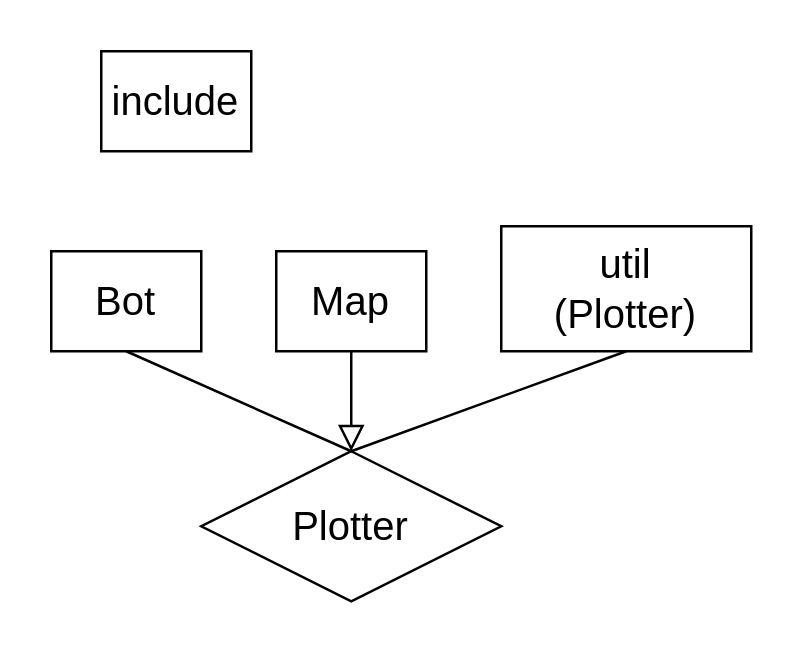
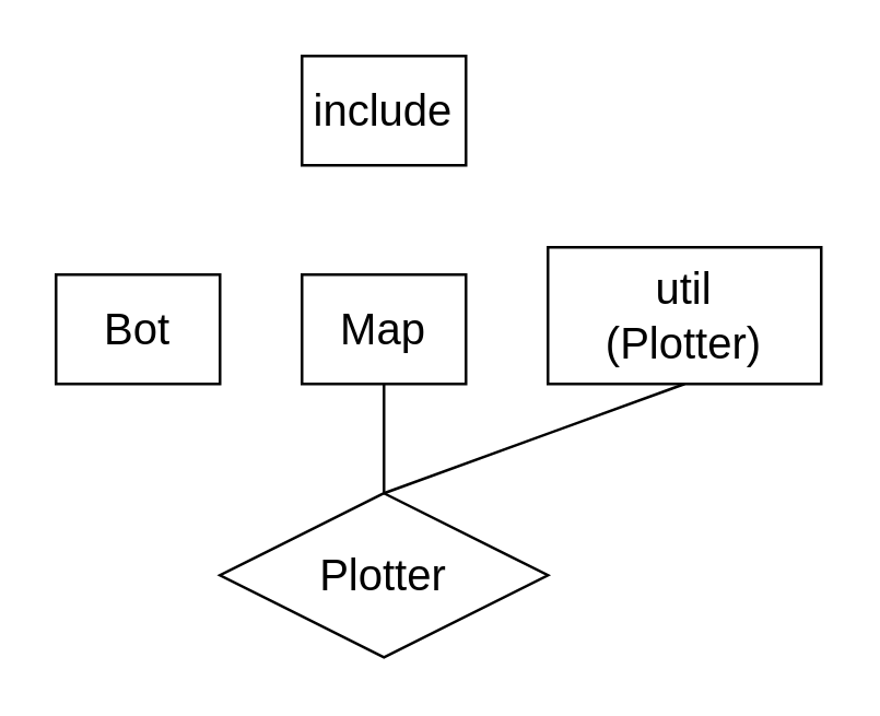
- <mxCell id="9" value="&lt;font style=&quot;font-size: 16px;&quot;&gt;include&lt;/font&gt;" style="rounded=0;whiteSpace=wrap;html=1;" parent="1" vertex="1"><mxGeometry x="40" y="20" width="60" height="40" as="geometry" /></mxCell>
+ <mxCell id="9" value="&lt;font style=&quot;font-size: 16px;&quot;&gt;include&lt;/font&gt;" style="rounded=0;whiteSpace=wrap;html=1;" parent="1" vertex="1"><mxGeometry x="110" y="20" width="60" height="40" as="geometry" /></mxCell>
- <mxCell id="8" value="" style="endArrow=none;html=1;rounded=0;fontSize=12;startSize=8;endSize=8;curved=1;entryX=0.5;entryY=0;entryDx=0;entryDy=0;exitX=0.5;exitY=1;exitDx=0;exitDy=0;" parent="1" source="3" target="2" edge="1"><mxGeometry width="50" height="50" relative="1" as="geometry"><mxPoint x="-50" y="250" as="sourcePoint" /><mxPoint x="0" y="200" as="targetPoint" /></mxGeometry></mxCell>
- <mxCell id="4" style="edgeStyle=none;curved=1;rounded=0;orthogonalLoop=1;jettySize=auto;html=1;entryX=0.5;entryY=0;entryDx=0;entryDy=0;fontSize=12;startSize=8;endSize=8;endArrow=block;endFill=0;" parent="1" source="5" target="2" edge="1"><mxGeometry relative="1" as="geometry" /></mxCell>
+ <mxCell id="4" style="edgeStyle=none;curved=1;rounded=0;orthogonalLoop=1;jettySize=auto;html=1;entryX=0.5;entryY=0;entryDx=0;entryDy=0;fontSize=12;startSize=8;endSize=8;endArrow=none;endFill=0;" parent="1" source="5" target="2" edge="1"><mxGeometry relative="1" as="geometry" /></mxCell>
